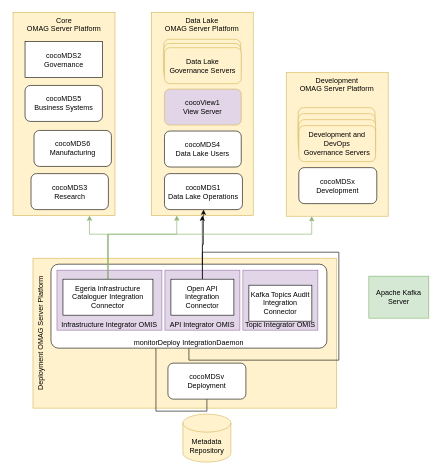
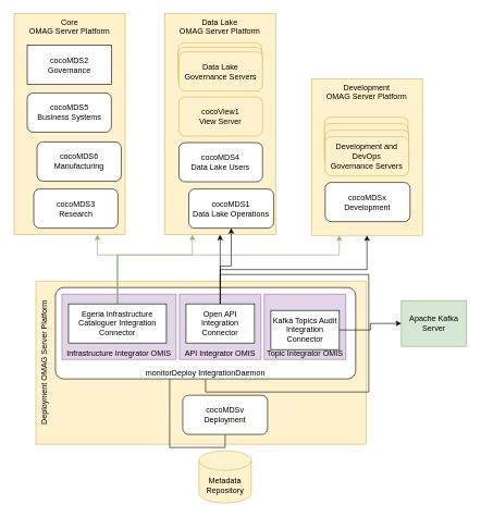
- <mxCell id="19" value="&lt;span style=&quot;text-align: left&quot;&gt;cocoView1&lt;br&gt;View Server&lt;/span&gt;" style="rounded=1;whiteSpace=wrap;html=1;fillColor=#e1d5e7;strokeColor=#d6b656;" vertex="1" parent="1"><mxGeometry x="273.25" y="148" width="128" height="60" as="geometry" /></mxCell>
+ <mxCell id="19" value="&lt;span style=&quot;text-align: left&quot;&gt;cocoView1&lt;br&gt;View Server&lt;/span&gt;" style="rounded=1;whiteSpace=wrap;html=1;fillColor=#fff2cc;strokeColor=#d6b656;" vertex="1" parent="1"><mxGeometry x="273.25" y="148" width="128" height="60" as="geometry" /></mxCell>
- <mxCell id="14" value="cocoMDS1&lt;br&gt;Data Lake Operations" style="rounded=1;whiteSpace=wrap;html=1;" vertex="1" parent="1"><mxGeometry x="273.25" y="289" width="130" height="60" as="geometry" /></mxCell>
+ <mxCell id="14" value="cocoMDS1&lt;br&gt;Data Lake Operations" style="rounded=1;whiteSpace=wrap;html=1;" vertex="1" parent="1"><mxGeometry x="288.25" y="289" width="130" height="60" as="geometry" /></mxCell>
+ <mxCell id="34" style="edgeStyle=orthogonalEdgeStyle;rounded=0;orthogonalLoop=1;jettySize=auto;html=1;exitX=0.5;exitY=0;exitDx=0;exitDy=0;" edge="1" parent="1" source="35" target="3"><mxGeometry relative="1" as="geometry" /></mxCell>
+ <mxCell id="30" style="edgeStyle=orthogonalEdgeStyle;rounded=0;orthogonalLoop=1;jettySize=auto;html=1;entryX=0;entryY=0.5;entryDx=0;entryDy=0;" edge="1" parent="1" source="31" target="26"><mxGeometry relative="1" as="geometry" /></mxCell>
